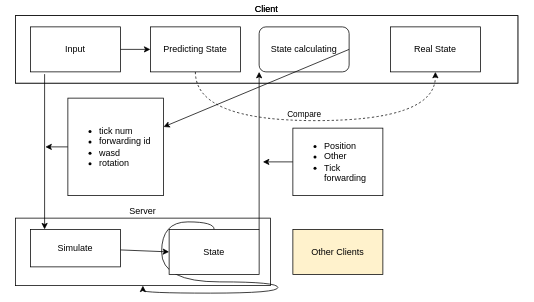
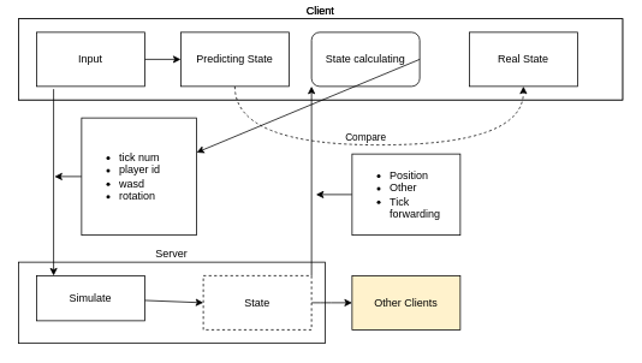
- <mxCell id="22" value="&lt;ul&gt;&lt;li&gt;tick num&lt;/li&gt;&lt;li&gt;forwarding id&lt;/li&gt;&lt;li&gt;wasd&lt;/li&gt;&lt;li&gt;rotation&lt;/li&gt;&lt;/ul&gt;" style="whiteSpace=wrap;html=1;align=left;" parent="1" vertex="1"><mxGeometry x="90" y="130" width="127.5" height="130" as="geometry" /></mxCell>
+ <mxCell id="22" value="&lt;ul&gt;&lt;li&gt;tick num&lt;/li&gt;&lt;li&gt;player id&lt;/li&gt;&lt;li&gt;wasd&lt;/li&gt;&lt;li&gt;rotation&lt;/li&gt;&lt;/ul&gt;" style="whiteSpace=wrap;html=1;align=left;" parent="1" vertex="1"><mxGeometry x="90" y="130" width="127.5" height="130" as="geometry" /></mxCell>
- <mxCell id="25" value="State" style="whiteSpace=wrap;html=1;" parent="1" vertex="1"><mxGeometry x="225" y="305" width="120" height="60" as="geometry" /></mxCell>
+ <mxCell id="25" value="State" style="whiteSpace=wrap;html=1;dashed=1;" parent="1" vertex="1"><mxGeometry x="225" y="305" width="120" height="60" as="geometry" /></mxCell>
- <mxCell id="24" style="edgeStyle=orthogonalEdgeStyle;curved=1;html=1;" parent="1" source="25" target="2" edge="1"><mxGeometry relative="1" as="geometry" /></mxCell>
+ <mxCell id="24" style="edgeStyle=orthogonalEdgeStyle;curved=1;html=1;" parent="1" source="25" target="28" edge="1"><mxGeometry relative="1" as="geometry" /></mxCell>
